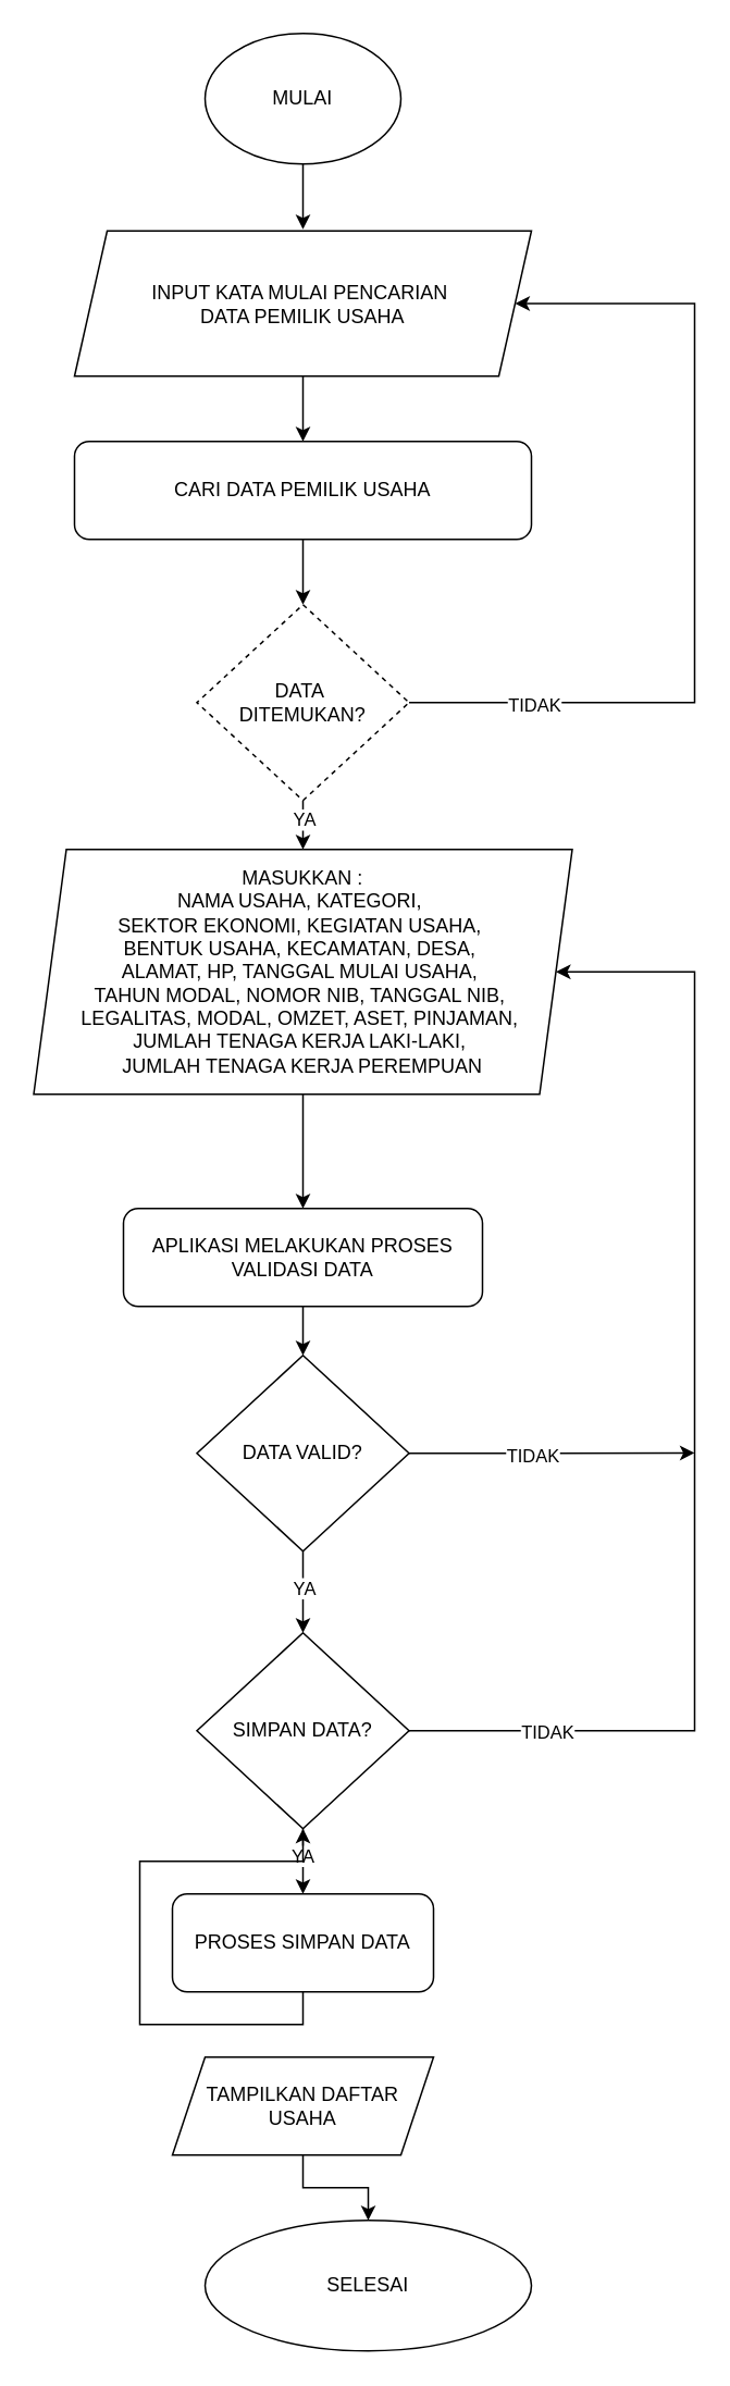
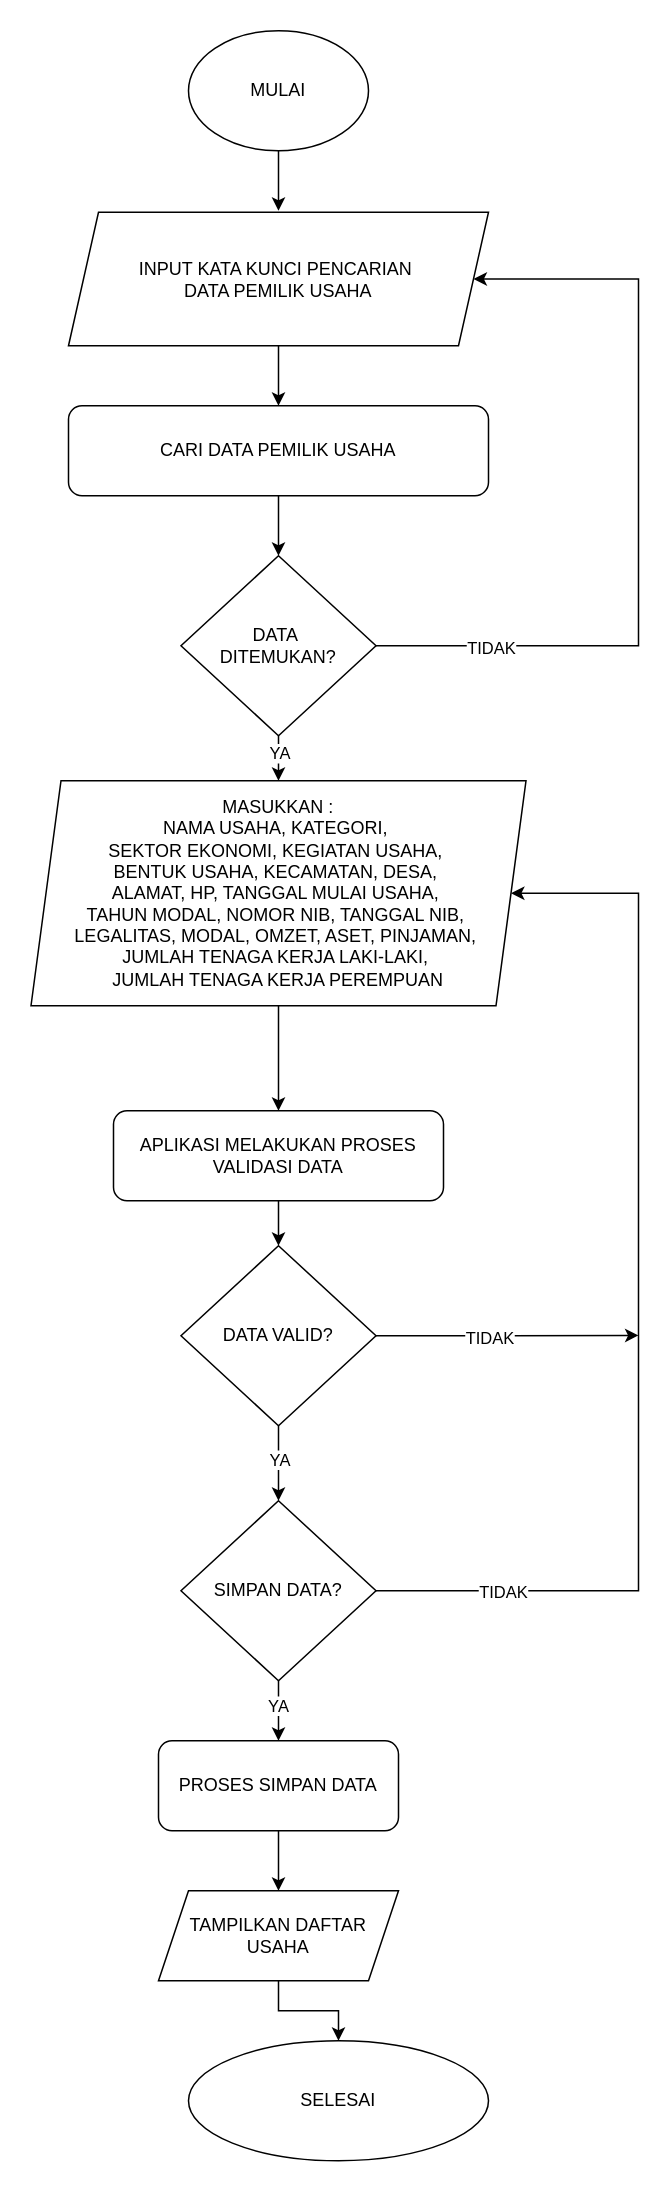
- <mxCell id="6" value="INPUT KATA MULAI PENCARIAN&amp;nbsp;&lt;div&gt;DATA PEMILIK USAHA&lt;/div&gt;" style="shape=parallelogram;perimeter=parallelogramPerimeter;whiteSpace=wrap;html=1;fixedSize=1;" vertex="1" parent="1"><mxGeometry x="45" y="141" width="280" height="89" as="geometry" /></mxCell>
+ <mxCell id="6" value="INPUT KATA KUNCI PENCARIAN&amp;nbsp;&lt;div&gt;DATA PEMILIK USAHA&lt;/div&gt;" style="shape=parallelogram;perimeter=parallelogramPerimeter;whiteSpace=wrap;html=1;fixedSize=1;" vertex="1" parent="1"><mxGeometry x="45" y="141" width="280" height="89" as="geometry" /></mxCell>
- <mxCell id="29" value="DATA&amp;nbsp;&lt;div&gt;DITEMUKAN?&lt;/div&gt;" style="rhombus;whiteSpace=wrap;html=1;dashed=1;" vertex="1" parent="1"><mxGeometry x="120" y="370" width="130" height="120" as="geometry" /></mxCell>
+ <mxCell id="29" value="DATA&amp;nbsp;&lt;div&gt;DITEMUKAN?&lt;/div&gt;" style="rhombus;whiteSpace=wrap;html=1;" vertex="1" parent="1"><mxGeometry x="120" y="370" width="130" height="120" as="geometry" /></mxCell>
- <mxCell id="19" style="edgeStyle=orthogonalEdgeStyle;rounded=0;orthogonalLoop=1;jettySize=auto;html=1;exitX=0.5;exitY=1;exitDx=0;exitDy=0;" edge="1" parent="1" source="20" target="18"><mxGeometry relative="1" as="geometry" /></mxCell>
+ <mxCell id="19" style="edgeStyle=orthogonalEdgeStyle;rounded=0;orthogonalLoop=1;jettySize=auto;html=1;exitX=0.5;exitY=1;exitDx=0;exitDy=0;entryX=0.5;entryY=0;entryDx=0;entryDy=0;" edge="1" parent="1" source="20" target="22"><mxGeometry relative="1" as="geometry" /></mxCell>
